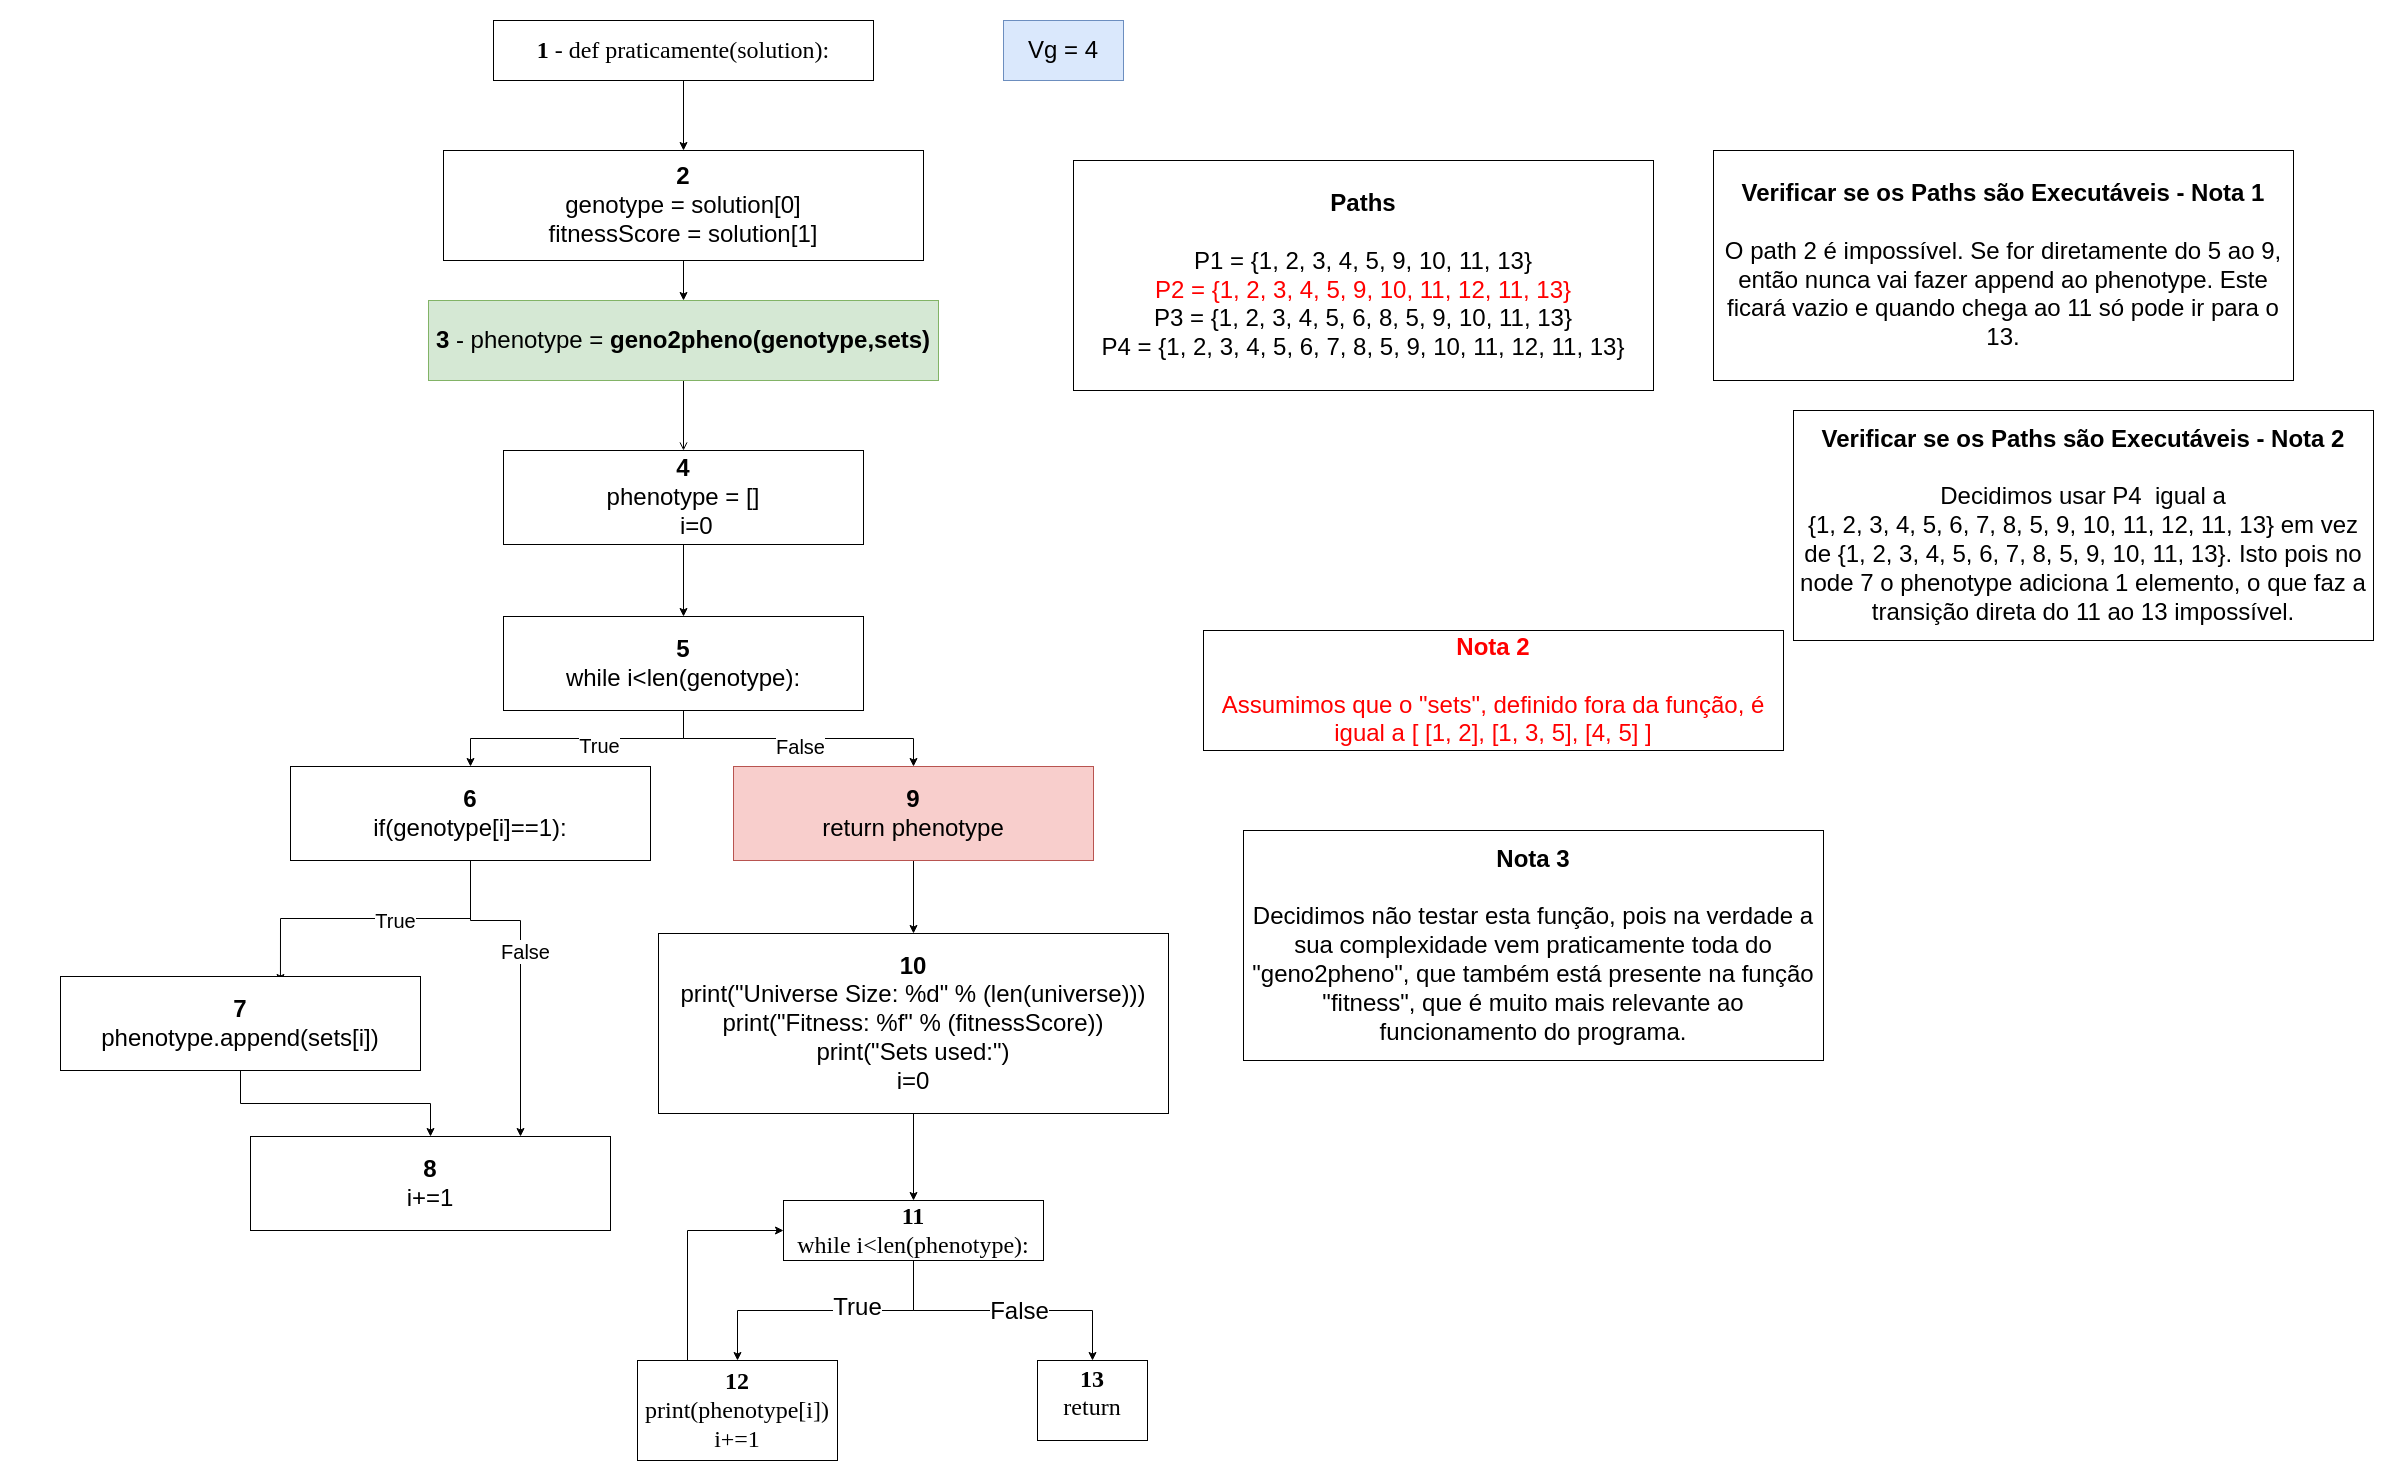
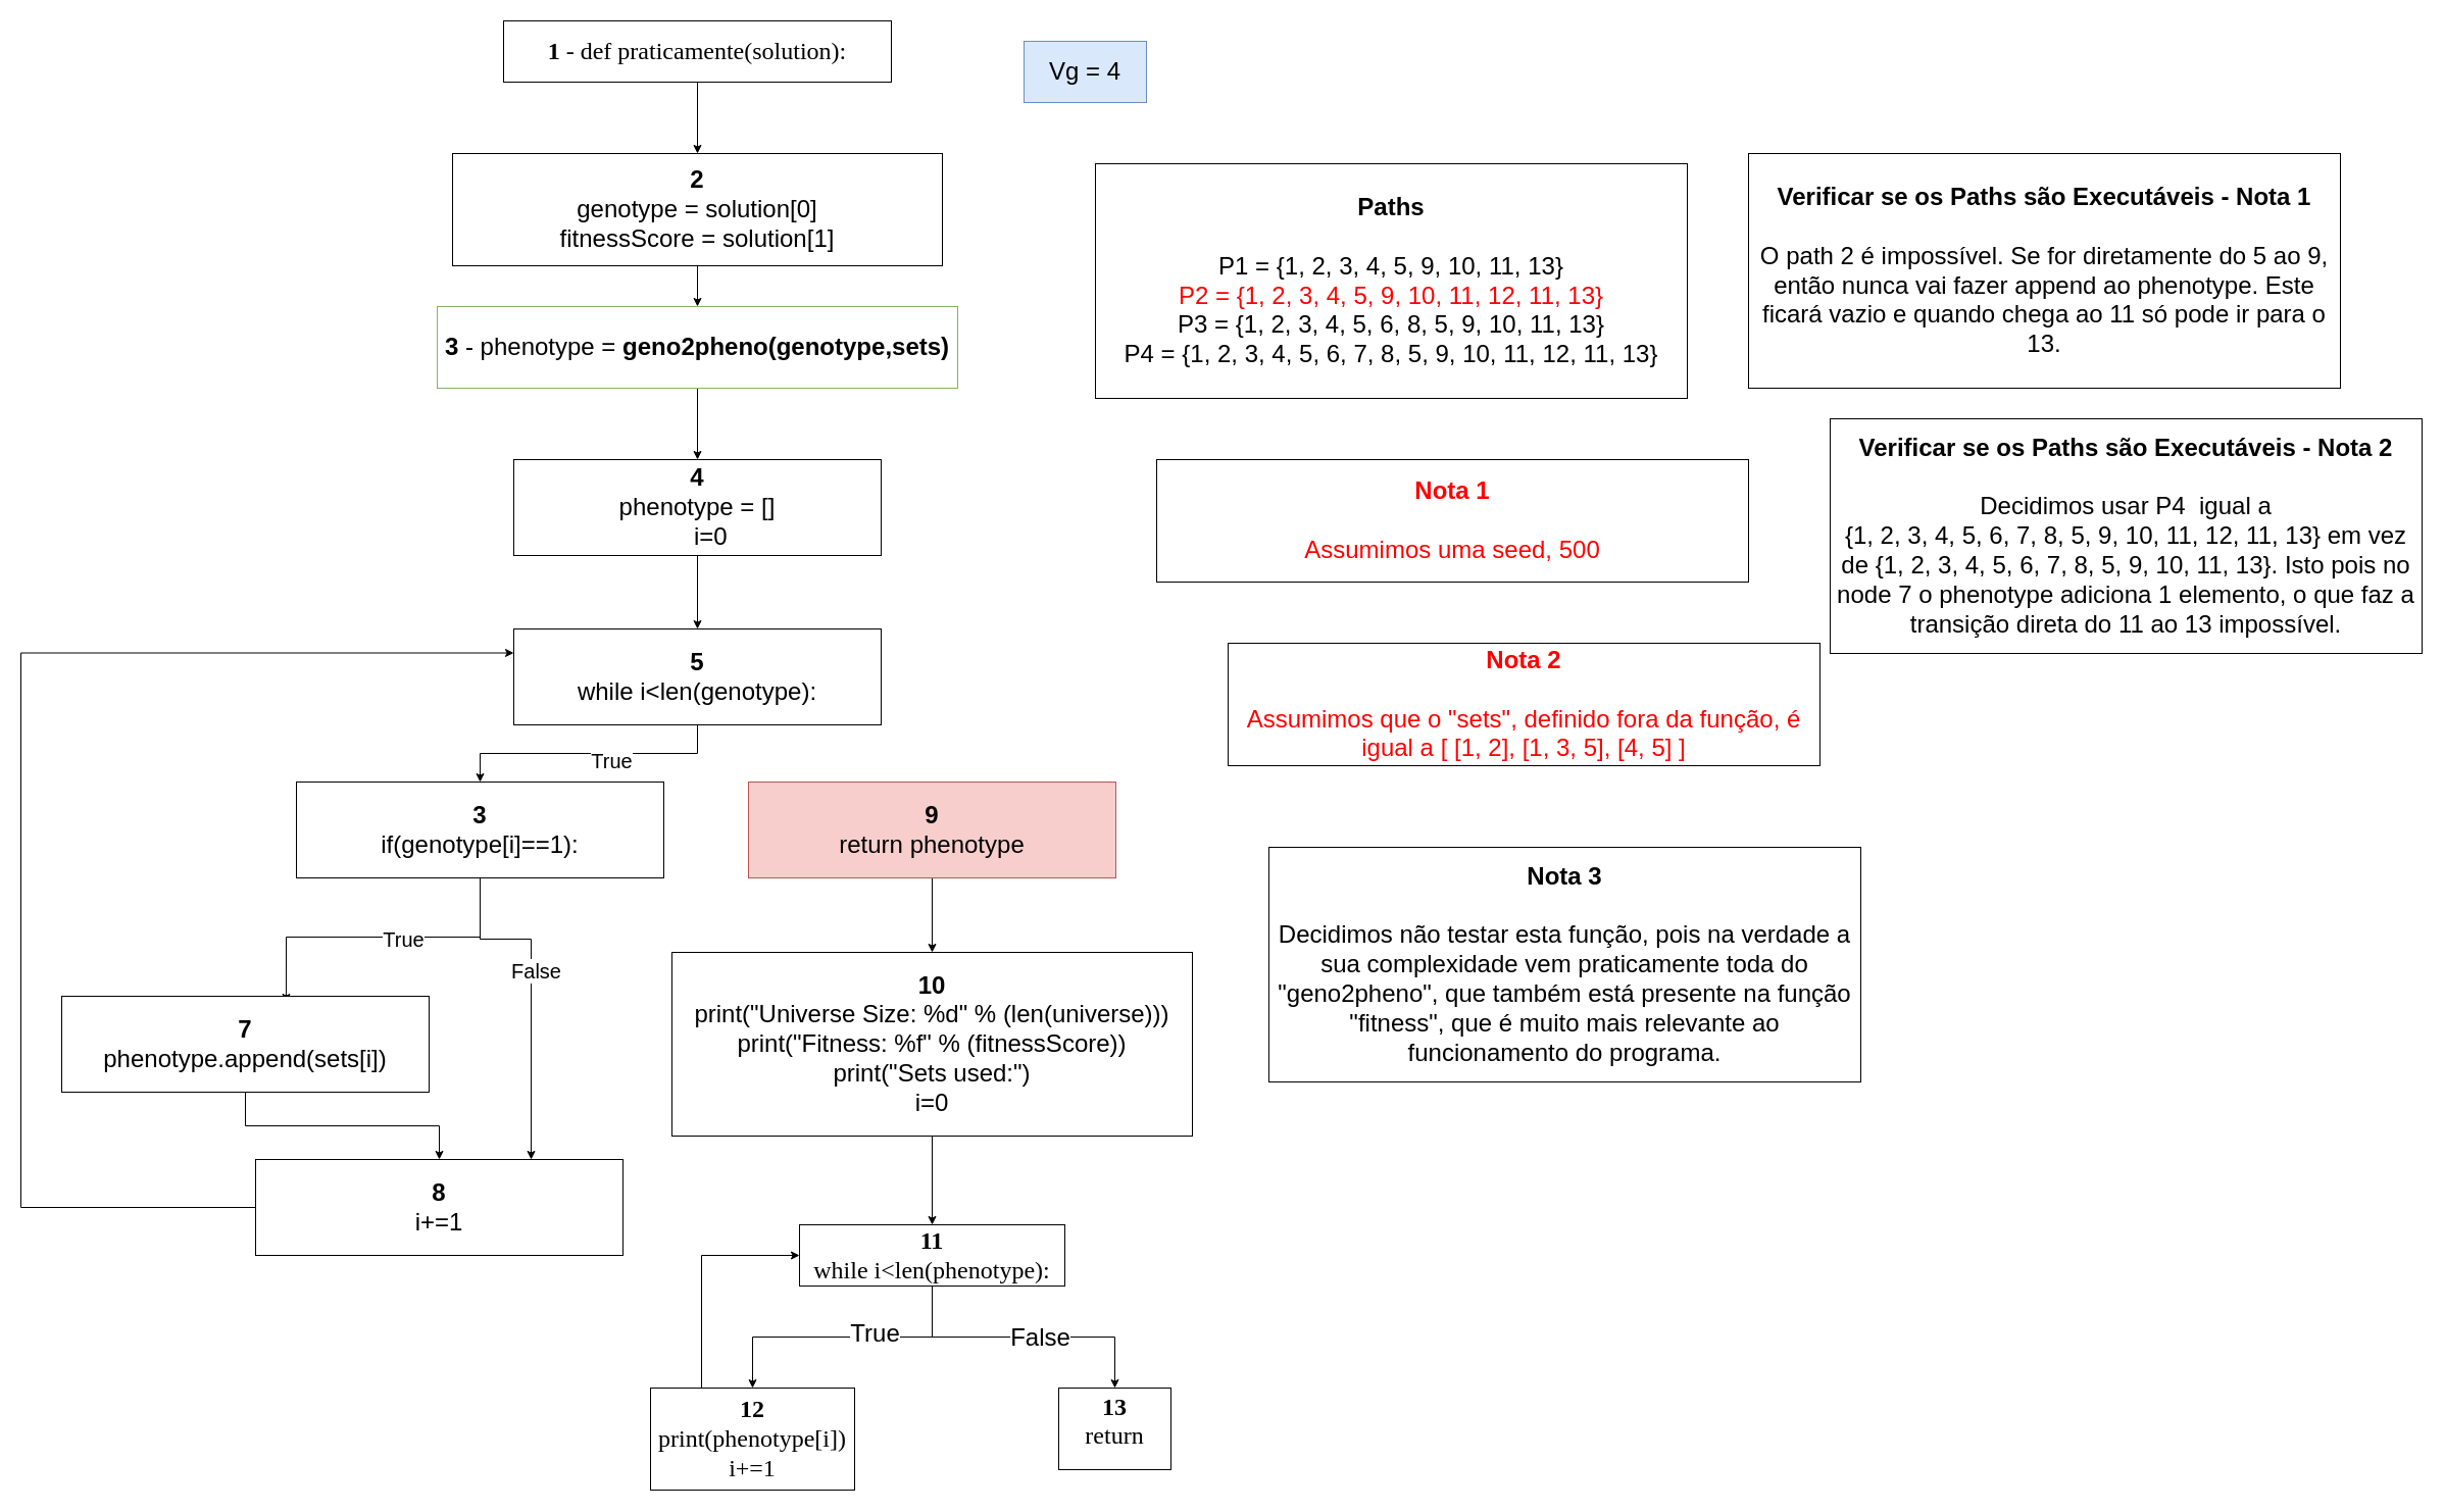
- <mxCell id="36" value="&lt;p style=&quot;margin-top: 0pt ; margin-bottom: 0pt ; margin-left: 0in ; text-align: left ; direction: ltr ; unicode-bidi: embed ; word-break: normal&quot;&gt;&lt;span style=&quot;font-size: 24px ; text-align: center&quot;&gt;Vg = 4&lt;/span&gt;&lt;br&gt;&lt;/p&gt;" style="rounded=0;whiteSpace=wrap;html=1;fillColor=#dae8fc;strokeColor=#6c8ebf;" parent="1" vertex="1"><mxGeometry x="1003" y="20" width="120" height="60" as="geometry" /></mxCell>
+ <mxCell id="36" value="&lt;p style=&quot;margin-top: 0pt ; margin-bottom: 0pt ; margin-left: 0in ; text-align: left ; direction: ltr ; unicode-bidi: embed ; word-break: normal&quot;&gt;&lt;span style=&quot;font-size: 24px ; text-align: center&quot;&gt;Vg = 4&lt;/span&gt;&lt;br&gt;&lt;/p&gt;" style="rounded=0;whiteSpace=wrap;html=1;fillColor=#dae8fc;strokeColor=#6c8ebf;" parent="1" vertex="1"><mxGeometry x="1003" y="40" width="120" height="60" as="geometry" /></mxCell>
- <mxCell id="17" value="&lt;div style=&quot;font-size: 24px&quot;&gt;&lt;b&gt;3&lt;/b&gt;&amp;nbsp;-&amp;nbsp;phenotype = &lt;b&gt;geno2pheno(genotype,sets)&lt;/b&gt;&lt;/div&gt;" style="rounded=0;whiteSpace=wrap;html=1;align=center;fillColor=#d5e8d4;strokeColor=#82b366;" parent="1" vertex="1"><mxGeometry x="428" y="300" width="510" height="80" as="geometry" /></mxCell>
+ <mxCell id="17" value="&lt;div style=&quot;font-size: 24px&quot;&gt;&lt;b&gt;3&lt;/b&gt;&amp;nbsp;-&amp;nbsp;phenotype = &lt;b&gt;geno2pheno(genotype,sets)&lt;/b&gt;&lt;/div&gt;" style="rounded=0;whiteSpace=wrap;html=1;align=center;fillColor=#ffffff;strokeColor=#82b366;" parent="1" vertex="1"><mxGeometry x="428" y="300" width="510" height="80" as="geometry" /></mxCell>
- <mxCell id="16" style="edgeStyle=orthogonalEdgeStyle;rounded=0;orthogonalLoop=1;jettySize=auto;html=1;endArrow=open;" parent="1" source="17" target="19" edge="1"><mxGeometry relative="1" as="geometry" /></mxCell>
+ <mxCell id="16" style="edgeStyle=orthogonalEdgeStyle;rounded=0;orthogonalLoop=1;jettySize=auto;html=1;" parent="1" source="17" target="19" edge="1"><mxGeometry relative="1" as="geometry" /></mxCell>
+ <mxCell id="40" value="&lt;div style=&quot;font-size: 24px&quot;&gt;&lt;div&gt;&lt;b&gt;&lt;font color=&quot;#ff0000&quot;&gt;Nota 1&lt;/font&gt;&lt;/b&gt;&lt;/div&gt;&lt;div&gt;&lt;b&gt;&lt;font color=&quot;#ff0000&quot;&gt;&lt;br&gt;&lt;/font&gt;&lt;/b&gt;&lt;/div&gt;&lt;div&gt;&lt;font color=&quot;#ff0000&quot;&gt;Assumimos uma seed, 500&lt;/font&gt;&lt;/div&gt;&lt;/div&gt;" style="rounded=0;whiteSpace=wrap;html=1;align=center;" vertex="1" parent="1"><mxGeometry x="1133" y="450" width="580" height="120" as="geometry" /></mxCell>
- <mxCell id="22" style="edgeStyle=orthogonalEdgeStyle;rounded=0;orthogonalLoop=1;jettySize=auto;html=1;exitX=0.5;exitY=1;exitDx=0;exitDy=0;entryX=0.5;entryY=0;entryDx=0;entryDy=0;fontSize=20;" parent="1" source="24" target="31" edge="1"><mxGeometry relative="1" as="geometry" /></mxCell>
- <mxCell id="23" value="False" style="text;html=1;resizable=0;points=[];align=center;verticalAlign=middle;labelBackgroundColor=#ffffff;fontSize=20;" parent="22" vertex="1" connectable="0"><mxGeometry x="0.279" y="1" relative="1" as="geometry"><mxPoint x="-38.5" y="8.5" as="offset" /></mxGeometry></mxCell>
+ <mxCell id="34" style="edgeStyle=orthogonalEdgeStyle;rounded=0;orthogonalLoop=1;jettySize=auto;html=1;exitX=0;exitY=0.5;exitDx=0;exitDy=0;entryX=0;entryY=0.25;entryDx=0;entryDy=0;fontSize=20;" parent="1" source="35" target="24" edge="1"><mxGeometry relative="1" as="geometry"><Array as="points"><mxPoint x="20" y="1183" /><mxPoint x="20" y="640" /></Array></mxGeometry></mxCell>
- <mxCell id="29" value="&lt;div style=&quot;font-size: 24px&quot;&gt;&lt;b&gt;6&lt;/b&gt;&lt;/div&gt;&lt;div&gt;&lt;span style=&quot;font-size: 24px&quot;&gt;if(genotype[i]==1):&lt;/span&gt;&lt;br&gt;&lt;/div&gt;" style="rounded=0;whiteSpace=wrap;html=1;align=center;" parent="1" vertex="1"><mxGeometry x="290" y="766" width="360" height="94" as="geometry" /></mxCell>
+ <mxCell id="29" value="&lt;div style=&quot;font-size: 24px&quot;&gt;&lt;b&gt;3&lt;/b&gt;&lt;/div&gt;&lt;div&gt;&lt;span style=&quot;font-size: 24px&quot;&gt;if(genotype[i]==1):&lt;/span&gt;&lt;br&gt;&lt;/div&gt;" style="rounded=0;whiteSpace=wrap;html=1;align=center;" parent="1" vertex="1"><mxGeometry x="290" y="766" width="360" height="94" as="geometry" /></mxCell>
